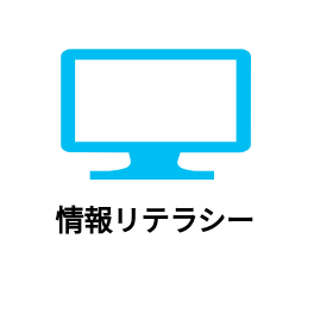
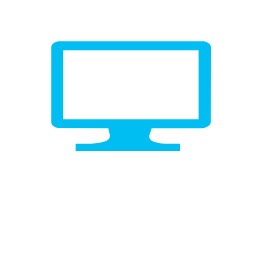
- <mxCell id="4" value="情報リテラシー" style="text;html=1;align=center;verticalAlign=middle;whiteSpace=wrap;rounded=0;fontStyle=1;fontFamily=Helvetica;" vertex="1" parent="2"><mxGeometry y="55" width="90" height="35" as="geometry" /></mxCell>
